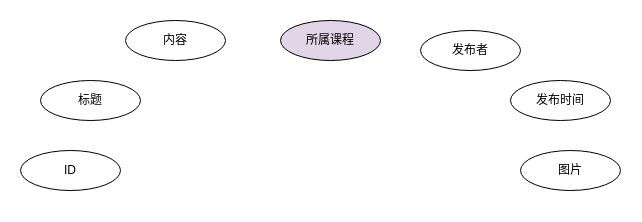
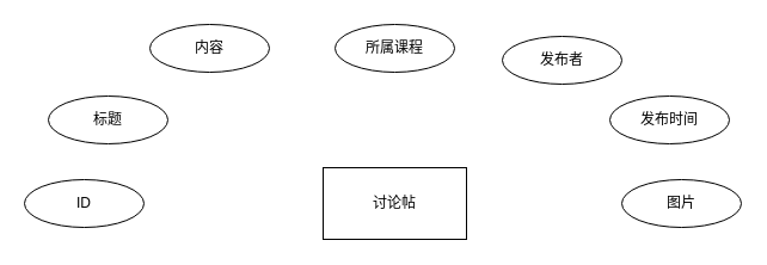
- <mxCell id="6" value="所属课程" style="ellipse;whiteSpace=wrap;html=1;align=center;fillColor=#e1d5e7;" vertex="1" parent="1"><mxGeometry x="280" y="20" width="100" height="40" as="geometry" /></mxCell>
+ <mxCell id="6" value="所属课程" style="ellipse;whiteSpace=wrap;html=1;align=center;" vertex="1" parent="1"><mxGeometry x="280" y="20" width="100" height="40" as="geometry" /></mxCell>
+ <mxCell id="2" value="讨论帖" style="rounded=0;whiteSpace=wrap;html=1;" vertex="1" parent="1"><mxGeometry x="270" y="140" width="120" height="60" as="geometry" /></mxCell>
